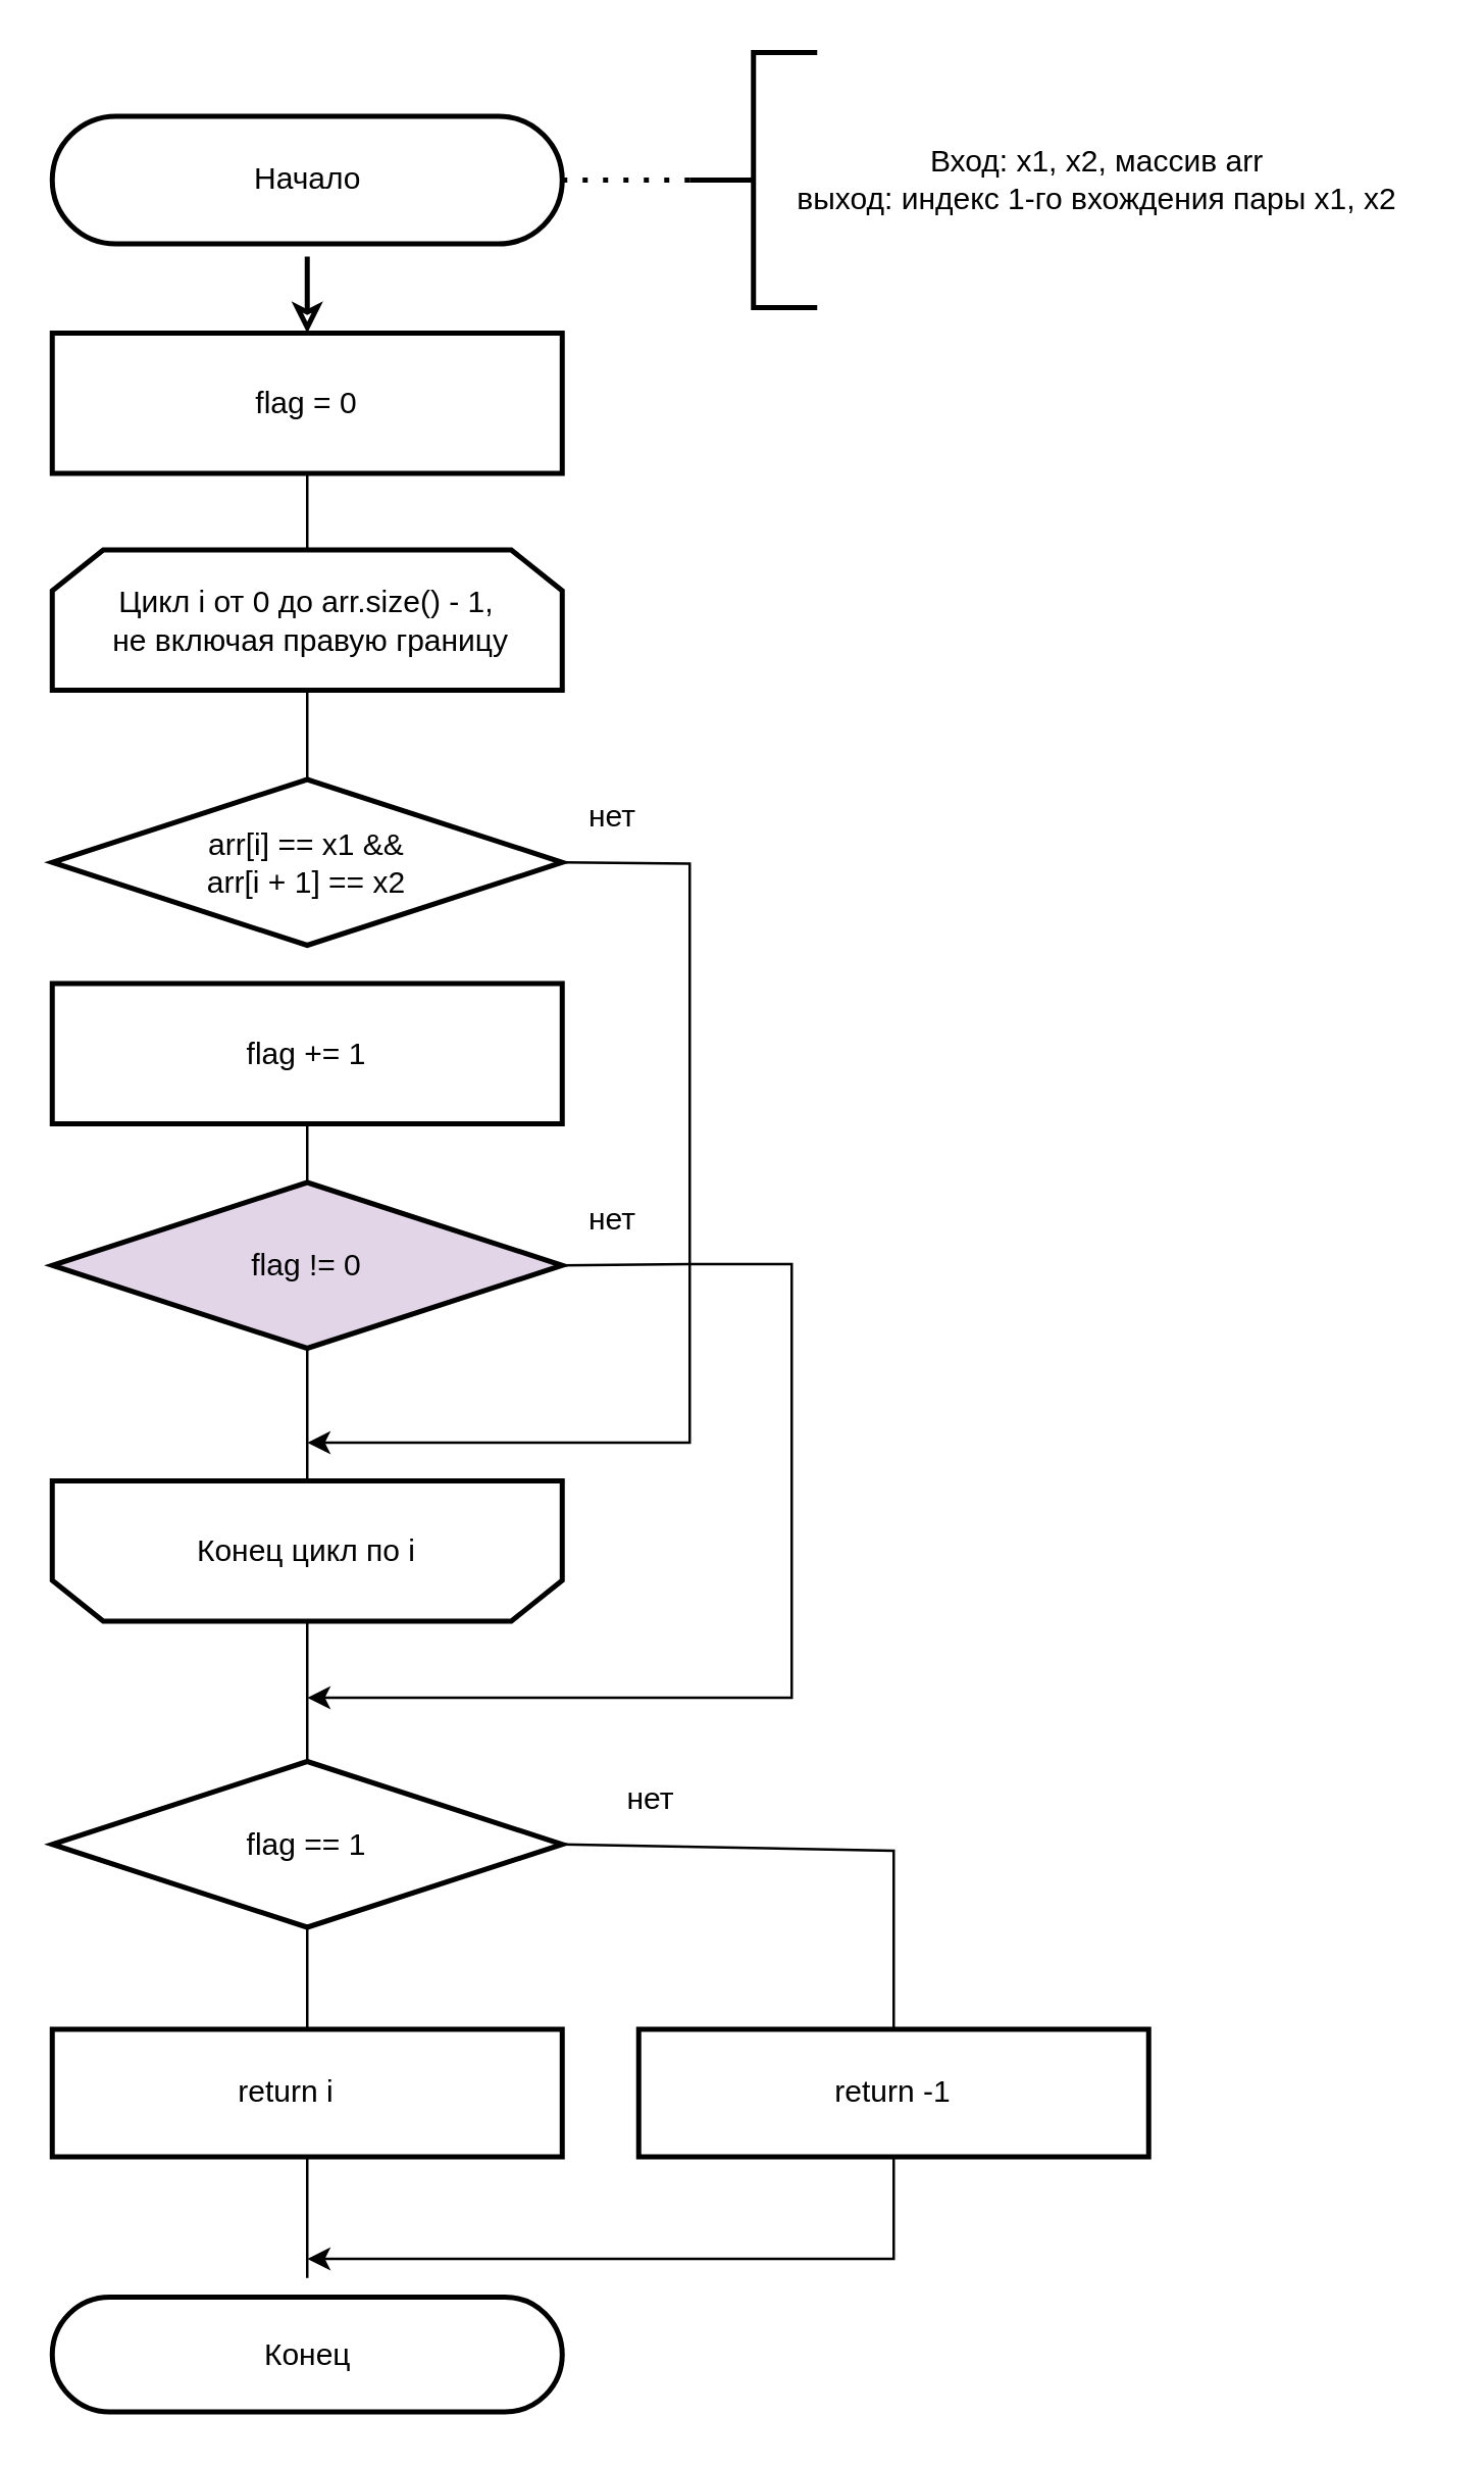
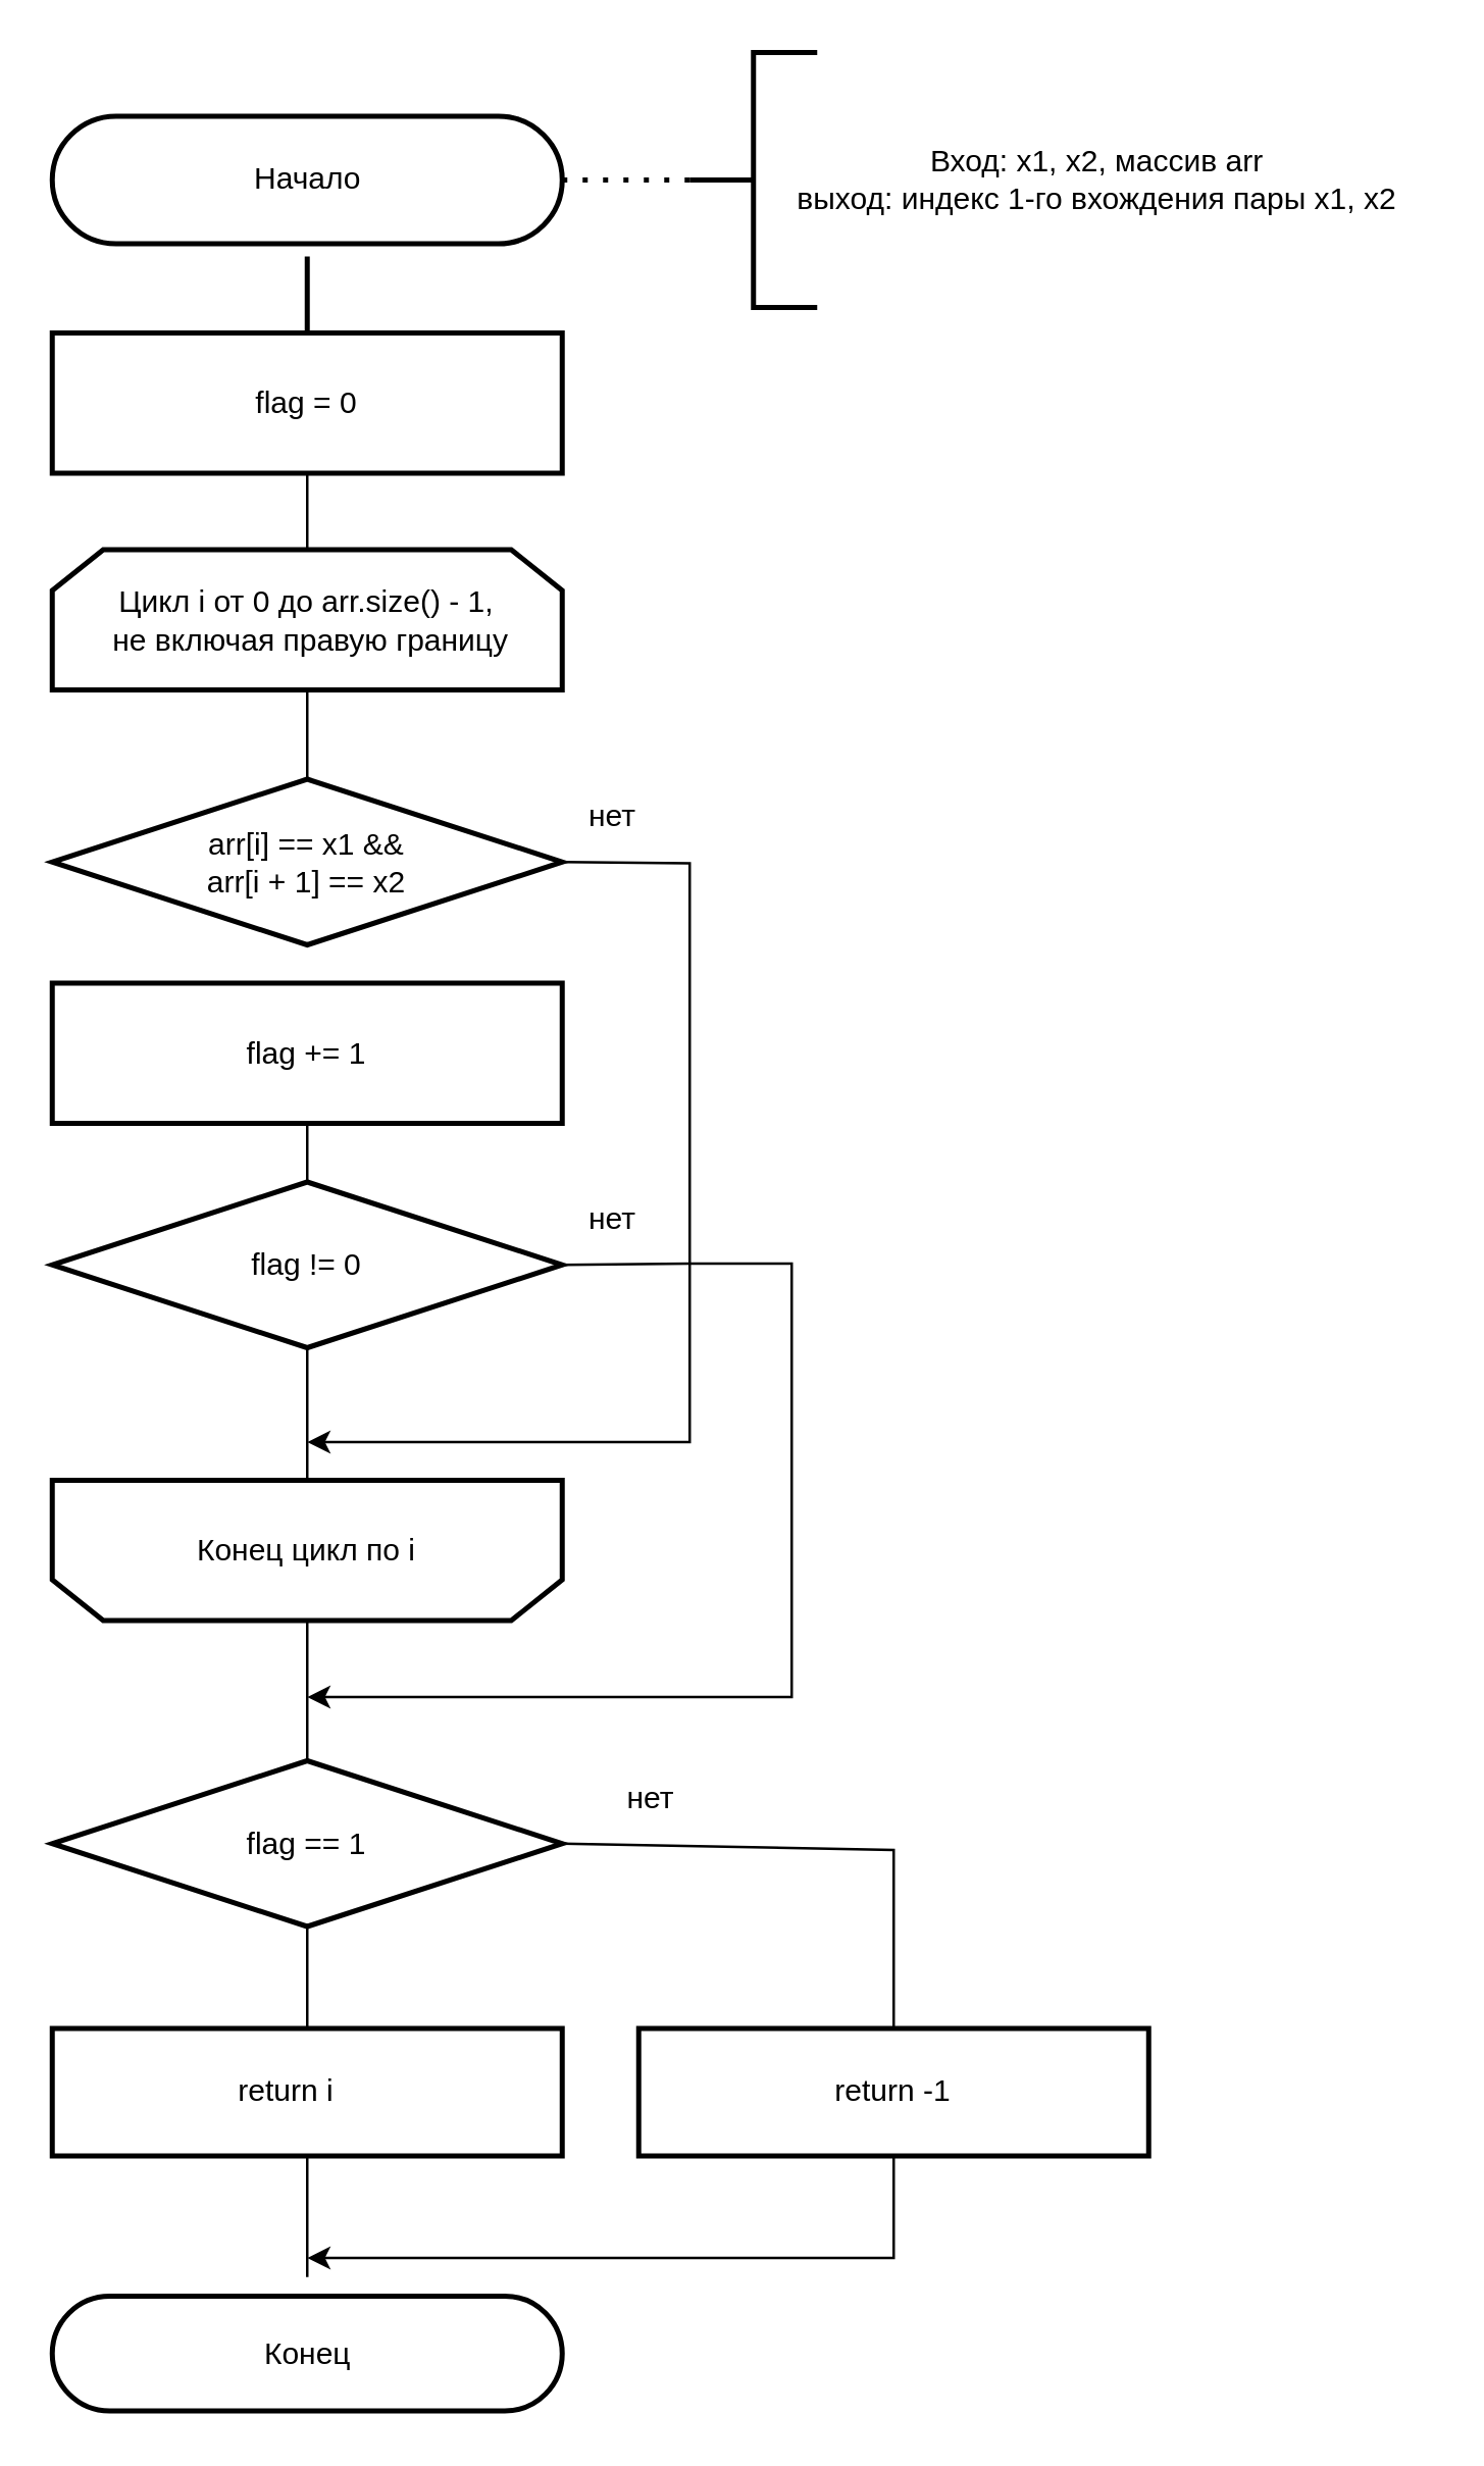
- <mxCell id="2" style="edgeStyle=orthogonalEdgeStyle;rounded=0;orthogonalLoop=1;jettySize=auto;html=1;exitX=0.5;exitY=0.5;exitDx=0;exitDy=30;exitPerimeter=0;entryX=0.5;entryY=0;entryDx=0;entryDy=0;endArrow=classic;endFill=0;strokeWidth=2;" parent="1" source="3" target="6" edge="1"><mxGeometry relative="1" as="geometry" /></mxCell>
+ <mxCell id="2" style="edgeStyle=orthogonalEdgeStyle;rounded=0;orthogonalLoop=1;jettySize=auto;html=1;exitX=0.5;exitY=0.5;exitDx=0;exitDy=30;exitPerimeter=0;entryX=0.5;entryY=0;entryDx=0;entryDy=0;endArrow=none;endFill=0;strokeWidth=2;" parent="1" source="3" target="6" edge="1"><mxGeometry relative="1" as="geometry" /></mxCell>
- <mxCell id="24" value="flag != 0" style="rhombus;whiteSpace=wrap;html=1;strokeWidth=2;fillColor=#e1d5e7;" vertex="1" parent="1"><mxGeometry x="20" y="463" width="200" height="65" as="geometry" /></mxCell>
+ <mxCell id="24" value="flag != 0" style="rhombus;whiteSpace=wrap;html=1;strokeWidth=2;" vertex="1" parent="1"><mxGeometry x="20" y="463" width="200" height="65" as="geometry" /></mxCell>
